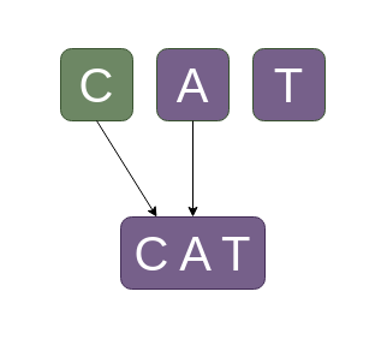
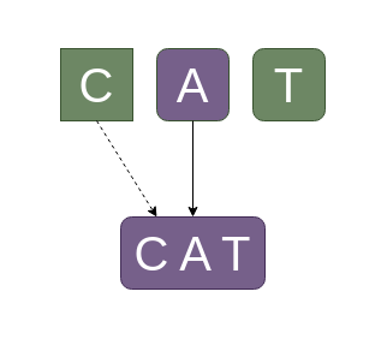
- <mxCell id="3" value="&lt;p&gt;&lt;font style=&quot;font-size: 40px;&quot;&gt;C&lt;/font&gt;&lt;/p&gt;" style="rounded=1;whiteSpace=wrap;html=1;fillColor=#6d8764;fontColor=#ffffff;strokeColor=#3A5431;" parent="1" vertex="1"><mxGeometry x="50" y="40" width="60" height="60" as="geometry" /></mxCell>
+ <mxCell id="3" value="&lt;p&gt;&lt;font style=&quot;font-size: 40px;&quot;&gt;C&lt;/font&gt;&lt;/p&gt;" style="whiteSpace=wrap;html=1;fillColor=#6d8764;fontColor=#ffffff;strokeColor=#3A5431;rounded=0;" parent="1" vertex="1"><mxGeometry x="50" y="40" width="60" height="60" as="geometry" /></mxCell>
- <mxCell id="5" value="&lt;p&gt;&lt;font style=&quot;font-size: 40px;&quot;&gt;T&lt;/font&gt;&lt;/p&gt;" style="rounded=1;whiteSpace=wrap;html=1;fillColor=#76608a;fontColor=#ffffff;strokeColor=#3A5431;" parent="1" vertex="1"><mxGeometry x="210" y="40" width="60" height="60" as="geometry" /></mxCell>
+ <mxCell id="5" value="&lt;p&gt;&lt;font style=&quot;font-size: 40px;&quot;&gt;T&lt;/font&gt;&lt;/p&gt;" style="rounded=1;whiteSpace=wrap;html=1;fillColor=#6d8764;fontColor=#ffffff;strokeColor=#3A5431;" parent="1" vertex="1"><mxGeometry x="210" y="40" width="60" height="60" as="geometry" /></mxCell>
- <mxCell id="7" value="" style="endArrow=classic;html=1;exitX=0.5;exitY=1;exitDx=0;exitDy=0;entryX=0.25;entryY=0;entryDx=0;entryDy=0;" parent="1" source="3" target="6" edge="1"><mxGeometry width="50" height="50" relative="1" as="geometry"><mxPoint x="180" y="120" as="sourcePoint" /><mxPoint x="230" y="70" as="targetPoint" /></mxGeometry></mxCell>
+ <mxCell id="7" value="" style="endArrow=classic;html=1;exitX=0.5;exitY=1;exitDx=0;exitDy=0;entryX=0.25;entryY=0;entryDx=0;entryDy=0;dashed=1;" parent="1" source="3" target="6" edge="1"><mxGeometry width="50" height="50" relative="1" as="geometry"><mxPoint x="180" y="120" as="sourcePoint" /><mxPoint x="230" y="70" as="targetPoint" /></mxGeometry></mxCell>
